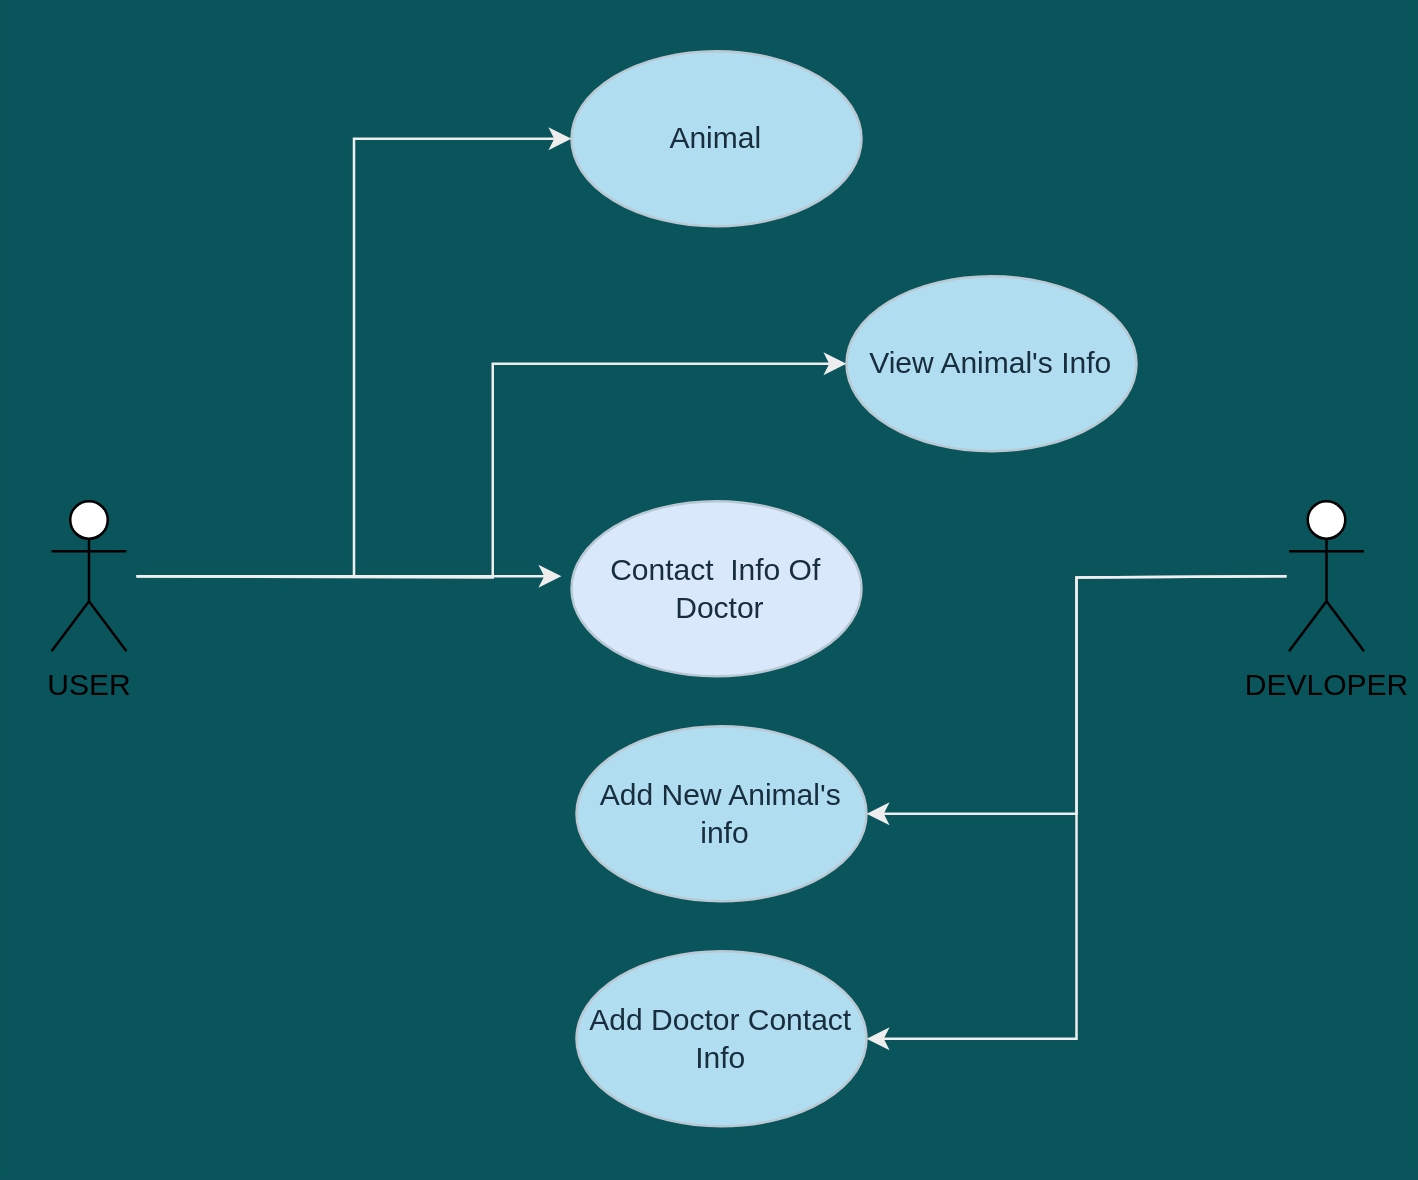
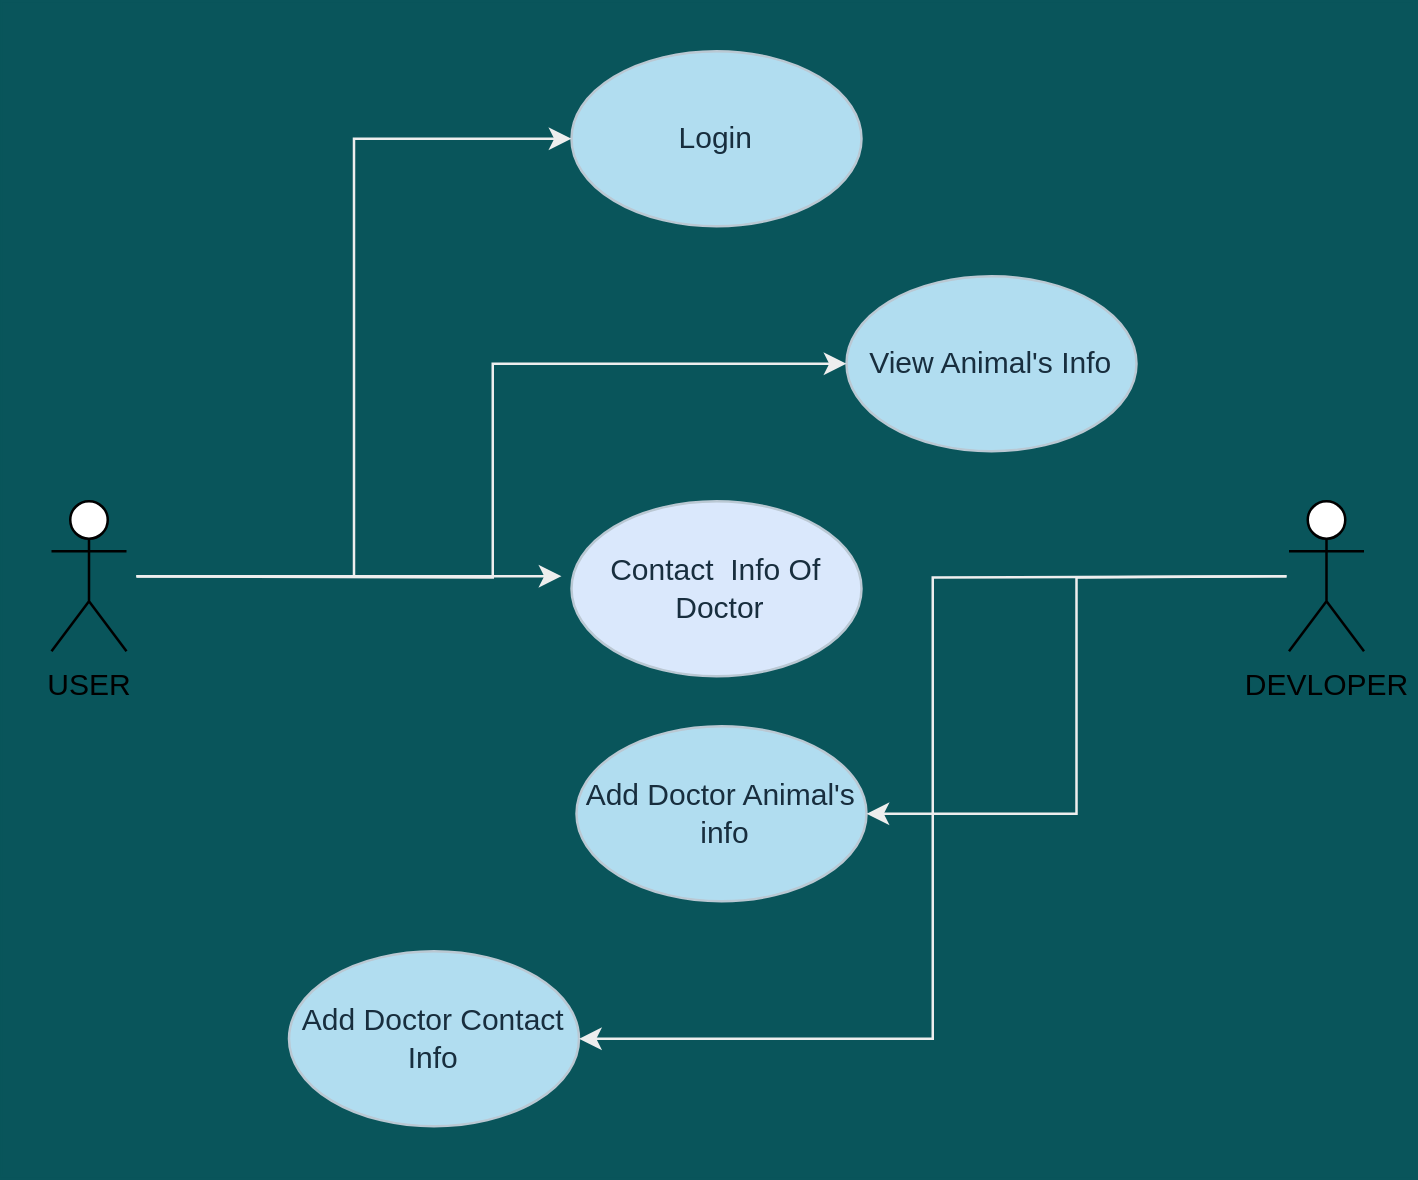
- <mxCell id="2" value="Animal" style="ellipse;whiteSpace=wrap;html=1;fillColor=#B1DDF0;strokeColor=#BAC8D3;fontColor=#182E3E;" parent="1" vertex="1"><mxGeometry x="228" y="20" width="116" height="70" as="geometry" /></mxCell>
+ <mxCell id="2" value="Login" style="ellipse;whiteSpace=wrap;html=1;fillColor=#B1DDF0;strokeColor=#BAC8D3;fontColor=#182E3E;" parent="1" vertex="1"><mxGeometry x="228" y="20" width="116" height="70" as="geometry" /></mxCell>
- <mxCell id="5" value="Add New Animal's &amp;nbsp;info" style="ellipse;whiteSpace=wrap;html=1;fillColor=#B1DDF0;strokeColor=#BAC8D3;fontColor=#182E3E;" parent="1" vertex="1"><mxGeometry x="230" y="290" width="116" height="70" as="geometry" /></mxCell>
+ <mxCell id="5" value="Add Doctor Animal's &amp;nbsp;info" style="ellipse;whiteSpace=wrap;html=1;fillColor=#B1DDF0;strokeColor=#BAC8D3;fontColor=#182E3E;" parent="1" vertex="1"><mxGeometry x="230" y="290" width="116" height="70" as="geometry" /></mxCell>
- <mxCell id="6" value="Add Doctor Contact Info" style="ellipse;whiteSpace=wrap;html=1;fillColor=#B1DDF0;strokeColor=#BAC8D3;fontColor=#182E3E;" parent="1" vertex="1"><mxGeometry x="230" y="380" width="116" height="70" as="geometry" /></mxCell>
+ <mxCell id="6" value="Add Doctor Contact Info" style="ellipse;whiteSpace=wrap;html=1;fillColor=#B1DDF0;strokeColor=#BAC8D3;fontColor=#182E3E;" parent="1" vertex="1"><mxGeometry x="115" y="380" width="116" height="70" as="geometry" /></mxCell>
